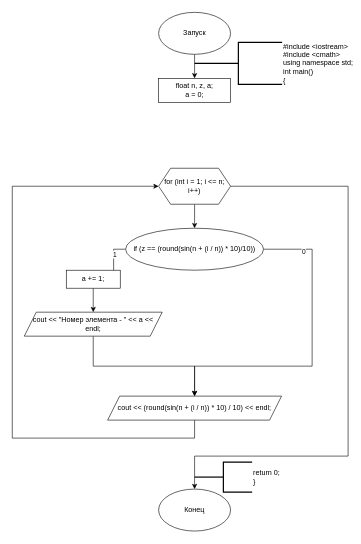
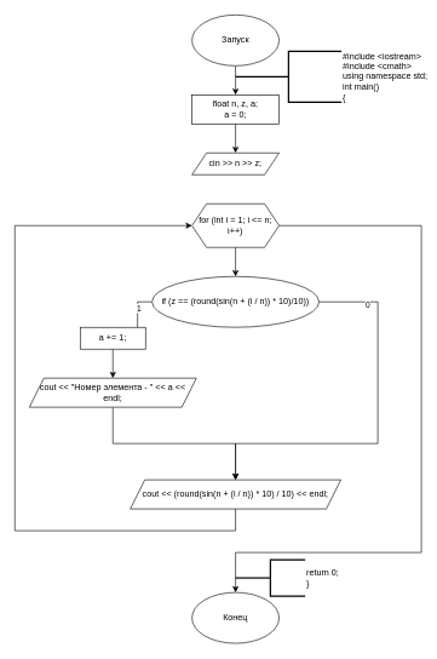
+ <mxCell id="4" value="" style="edgeStyle=orthogonalEdgeStyle;rounded=0;orthogonalLoop=1;jettySize=auto;html=1;" edge="1" parent="1" source="5" target="6"><mxGeometry relative="1" as="geometry" /></mxCell>
+ <mxCell id="6" value="cin &gt;&gt; n &gt;&gt; z;" style="shape=parallelogram;perimeter=parallelogramPerimeter;whiteSpace=wrap;html=1;fixedSize=1;rounded=0;" vertex="1" parent="1"><mxGeometry x="264" y="210" width="120" height="30" as="geometry" /></mxCell>
